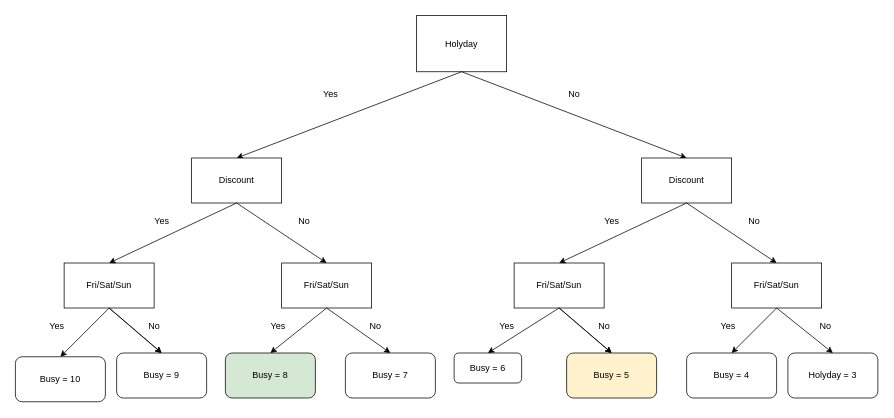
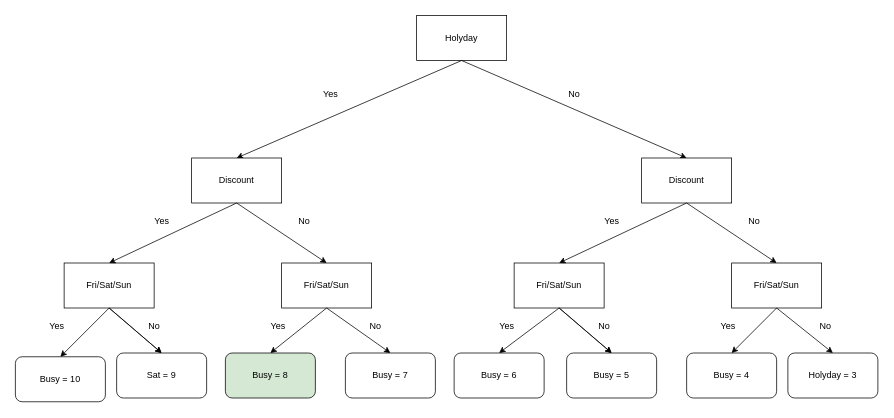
- <mxCell id="2" value="Holyday" style="rounded=0;whiteSpace=wrap;html=1;" vertex="1" parent="1"><mxGeometry x="555" y="20" width="120" height="75" as="geometry" /></mxCell>
+ <mxCell id="2" value="Holyday" style="rounded=0;whiteSpace=wrap;html=1;" vertex="1" parent="1"><mxGeometry x="555" y="20" width="120" height="60" as="geometry" /></mxCell>
- <mxCell id="31" value="Busy = 6" style="rounded=1;whiteSpace=wrap;html=1;" vertex="1" parent="1"><mxGeometry x="605" y="470" width="90" height="40" as="geometry" /></mxCell>
+ <mxCell id="31" value="Busy = 6" style="rounded=1;whiteSpace=wrap;html=1;" vertex="1" parent="1"><mxGeometry x="605" y="470" width="120" height="60" as="geometry" /></mxCell>
- <mxCell id="13" value="Busy = 9" style="rounded=1;whiteSpace=wrap;html=1;" vertex="1" parent="1"><mxGeometry x="155" y="470" width="120" height="60" as="geometry" /></mxCell>
+ <mxCell id="13" value="Sat = 9" style="rounded=1;whiteSpace=wrap;html=1;" vertex="1" parent="1"><mxGeometry x="155" y="470" width="120" height="60" as="geometry" /></mxCell>
- <mxCell id="33" value="Busy = 5" style="rounded=1;whiteSpace=wrap;html=1;fillColor=#fff2cc;" vertex="1" parent="1"><mxGeometry x="755" y="470" width="120" height="60" as="geometry" /></mxCell>
+ <mxCell id="33" value="Busy = 5" style="rounded=1;whiteSpace=wrap;html=1;" vertex="1" parent="1"><mxGeometry x="755" y="470" width="120" height="60" as="geometry" /></mxCell>
